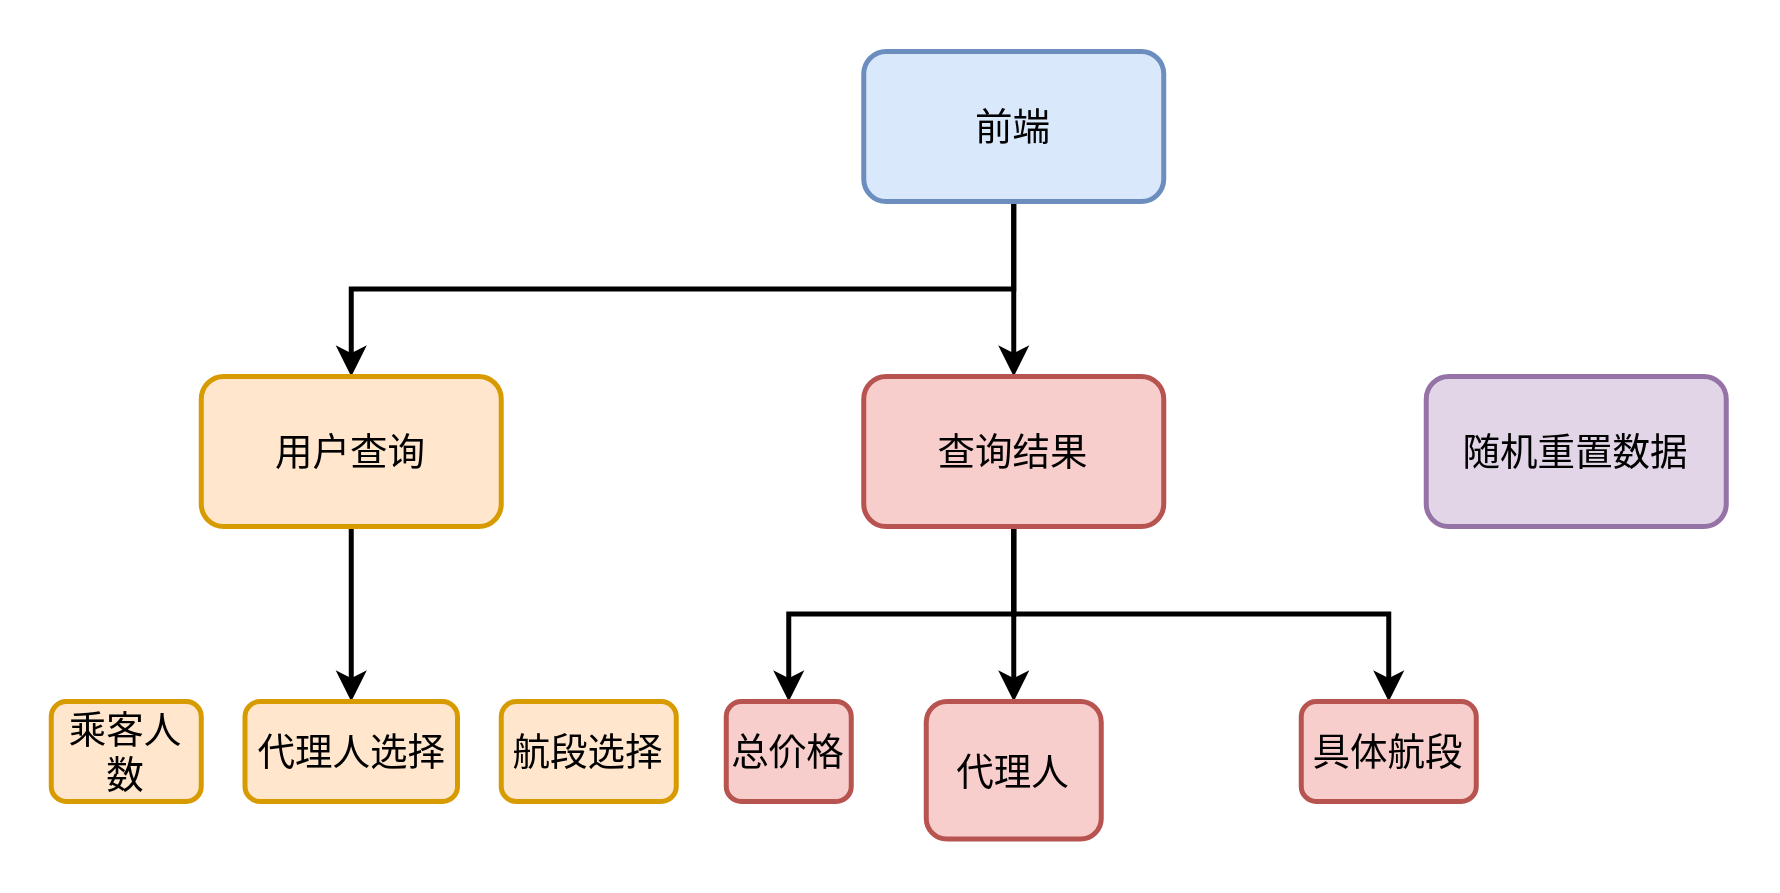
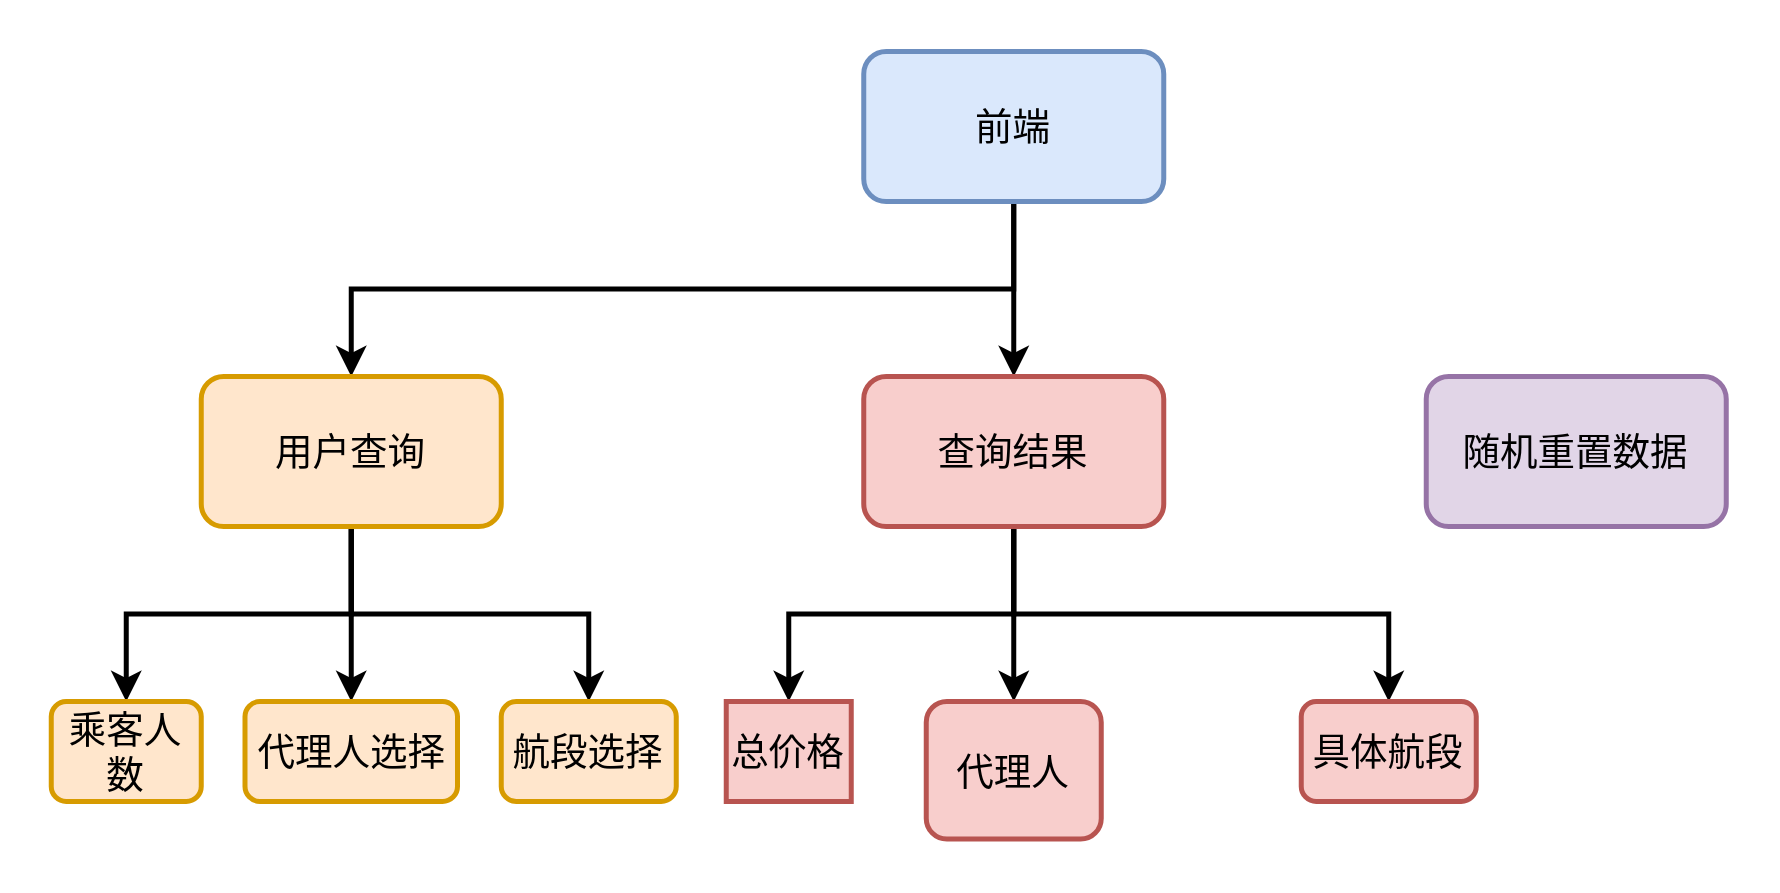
+ <mxCell id="6" style="edgeStyle=orthogonalEdgeStyle;rounded=0;orthogonalLoop=1;jettySize=auto;html=1;exitX=0.5;exitY=1;exitDx=0;exitDy=0;strokeWidth=2;fontSize=15;" edge="1" parent="1" source="8" target="14"><mxGeometry relative="1" as="geometry" /></mxCell>
+ <mxCell id="7" style="edgeStyle=orthogonalEdgeStyle;rounded=0;orthogonalLoop=1;jettySize=auto;html=1;exitX=0.5;exitY=1;exitDx=0;exitDy=0;strokeWidth=2;fontSize=15;" edge="1" parent="1" source="8" target="16"><mxGeometry relative="1" as="geometry" /></mxCell>
- <mxCell id="17" value="总价格" style="rounded=1;whiteSpace=wrap;html=1;fillColor=#f8cecc;strokeColor=#b85450;strokeWidth=2;fontSize=15;" vertex="1" parent="1"><mxGeometry x="290" y="280" width="50" height="40" as="geometry" /></mxCell>
+ <mxCell id="17" value="总价格" style="whiteSpace=wrap;html=1;fillColor=#f8cecc;strokeColor=#b85450;strokeWidth=2;fontSize=15;rounded=0;" vertex="1" parent="1"><mxGeometry x="290" y="280" width="50" height="40" as="geometry" /></mxCell>
